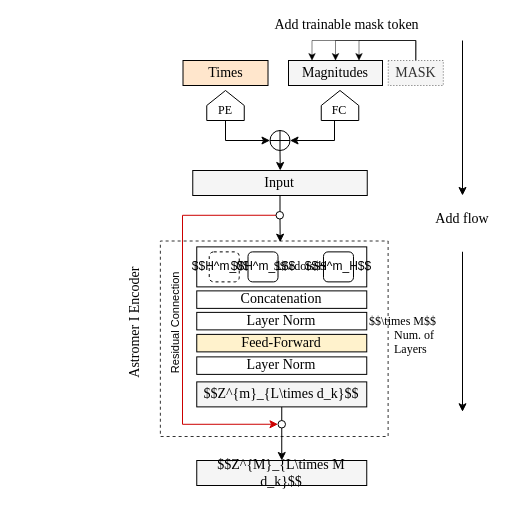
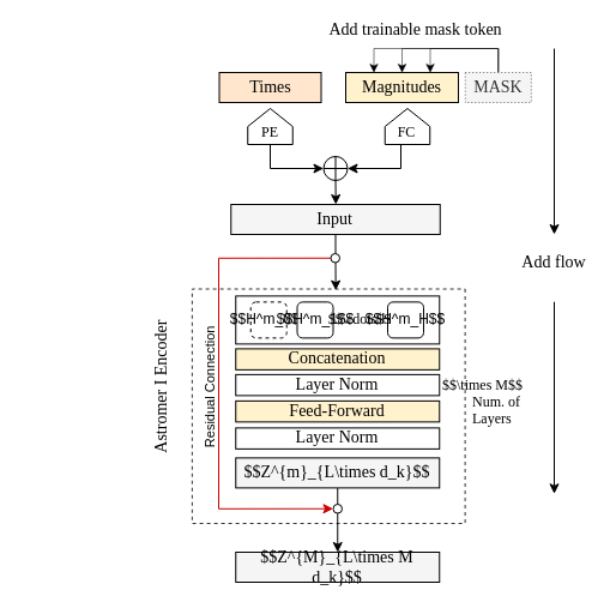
- <mxCell id="23" value="&lt;font style=&quot;font-size: 14px;&quot; face=&quot;Garamond&quot;&gt;Magnitudes&lt;/font&gt;" style="rounded=0;whiteSpace=wrap;html=1;rotation=0;fillColor=#f5f5f5;fontColor=#000000;strokeColor=#000000;" parent="1" vertex="1"><mxGeometry x="288" y="60" width="94" height="25" as="geometry" /></mxCell>
+ <mxCell id="23" value="&lt;font style=&quot;font-size: 14px;&quot; face=&quot;Garamond&quot;&gt;Magnitudes&lt;/font&gt;" style="rounded=0;whiteSpace=wrap;html=1;rotation=0;fillColor=#fff2cc;fontColor=#000000;strokeColor=#000000;" parent="1" vertex="1"><mxGeometry x="288" y="60" width="94" height="25" as="geometry" /></mxCell>
- <mxCell id="11" value="&lt;font style=&quot;font-size: 14px;&quot; face=&quot;Garamond&quot;&gt;Concatenation&lt;/font&gt;" style="rounded=0;whiteSpace=wrap;html=1;rotation=0;" parent="1" vertex="1"><mxGeometry x="196.25" y="290.38" width="170" height="17.5" as="geometry" /></mxCell>
+ <mxCell id="11" value="&lt;font style=&quot;font-size: 14px;&quot; face=&quot;Garamond&quot;&gt;Concatenation&lt;/font&gt;" style="rounded=0;whiteSpace=wrap;html=1;rotation=0;fillColor=#fff2cc;" parent="1" vertex="1"><mxGeometry x="196.25" y="290.38" width="170" height="17.5" as="geometry" /></mxCell>
